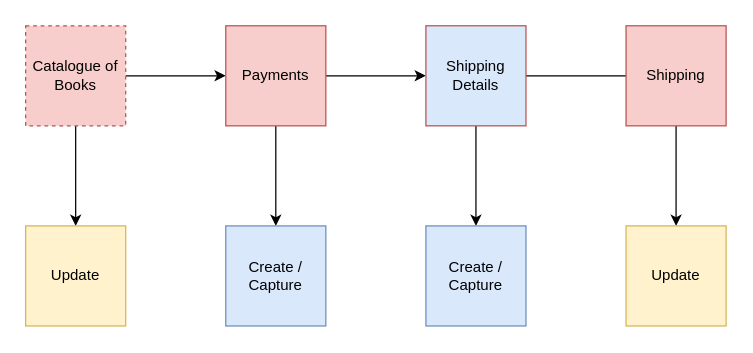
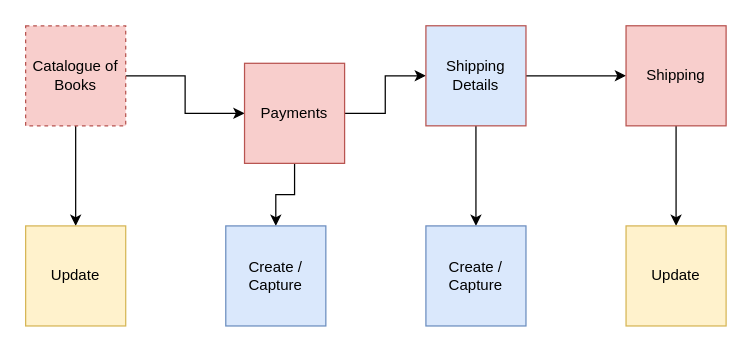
- <mxCell id="8" value="Payments" style="whiteSpace=wrap;html=1;aspect=fixed;fillColor=#f8cecc;strokeColor=#b85450;" vertex="1" parent="1"><mxGeometry x="180" y="20" width="80" height="80" as="geometry" /></mxCell>
+ <mxCell id="8" value="Payments" style="whiteSpace=wrap;html=1;aspect=fixed;fillColor=#f8cecc;strokeColor=#b85450;" vertex="1" parent="1"><mxGeometry x="195" y="50" width="80" height="80" as="geometry" /></mxCell>
- <mxCell id="10" value="" style="edgeStyle=orthogonalEdgeStyle;rounded=0;orthogonalLoop=1;jettySize=auto;html=1;endArrow=none;" edge="1" parent="1" source="12" target="15"><mxGeometry relative="1" as="geometry" /></mxCell>
+ <mxCell id="10" value="" style="edgeStyle=orthogonalEdgeStyle;rounded=0;orthogonalLoop=1;jettySize=auto;html=1;" edge="1" parent="1" source="12" target="15"><mxGeometry relative="1" as="geometry" /></mxCell>
